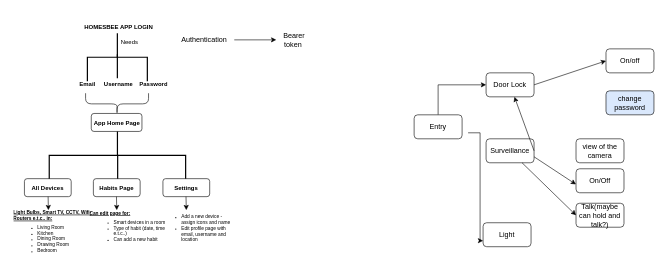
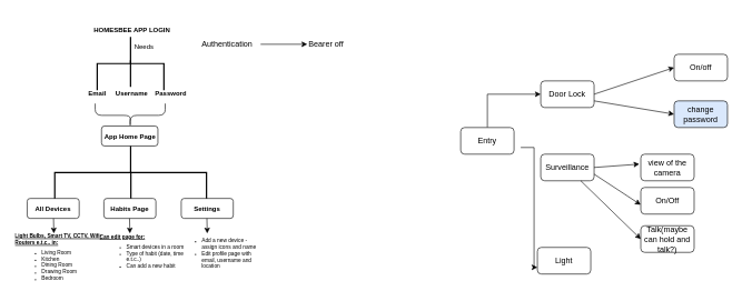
- <mxCell id="3" value="Bearer token&amp;nbsp;" style="text;html=1;strokeColor=none;fillColor=none;align=center;verticalAlign=middle;whiteSpace=wrap;rounded=0;" parent="1" vertex="1"><mxGeometry x="460" y="51" width="60" height="30" as="geometry" /></mxCell>
+ <mxCell id="3" value="Bearer off&amp;nbsp;" style="text;html=1;strokeColor=none;fillColor=none;align=center;verticalAlign=middle;whiteSpace=wrap;rounded=0;" parent="1" vertex="1"><mxGeometry x="460" y="51" width="60" height="30" as="geometry" /></mxCell>
+ <mxCell id="13" value="" style="rounded=0;orthogonalLoop=1;jettySize=auto;html=1;exitX=1;exitY=0.75;exitDx=0;exitDy=0;entryX=0;entryY=0.5;entryDx=0;entryDy=0;" parent="1" source="8" target="12" edge="1"><mxGeometry relative="1" as="geometry"><mxPoint x="890" y="197.58" as="sourcePoint" /><mxPoint x="1011.52" y="204.42" as="targetPoint" /></mxGeometry></mxCell>
- <mxCell id="15" value="" style="rounded=0;orthogonalLoop=1;jettySize=auto;html=1;exitX=1;exitY=0.5;exitDx=0;exitDy=0;" parent="1" source="10" target="8" edge="1"><mxGeometry relative="1" as="geometry"><mxPoint x="900" y="151" as="sourcePoint" /><mxPoint x="1020" y="110.966" as="targetPoint" /></mxGeometry></mxCell>
+ <mxCell id="15" value="" style="rounded=0;orthogonalLoop=1;jettySize=auto;html=1;exitX=1;exitY=0.5;exitDx=0;exitDy=0;entryX=-0.027;entryY=0.374;entryDx=0;entryDy=0;entryPerimeter=0;" parent="1" source="10" target="14" edge="1"><mxGeometry relative="1" as="geometry"><mxPoint x="900" y="151" as="sourcePoint" /><mxPoint x="1020" y="110.966" as="targetPoint" /></mxGeometry></mxCell>
